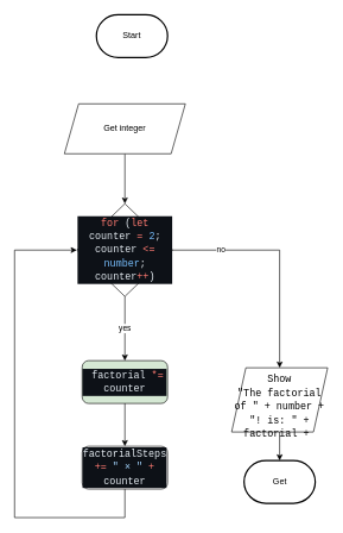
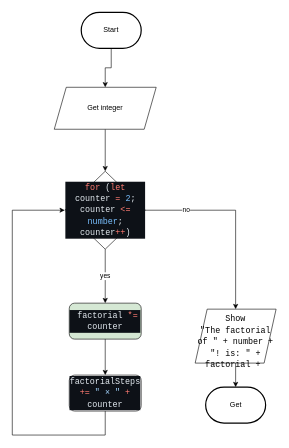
+ <mxCell id="2" style="edgeStyle=orthogonalEdgeStyle;html=1;rounded=0;" parent="1" source="3" target="6" edge="1"><mxGeometry relative="1" as="geometry" /></mxCell>
